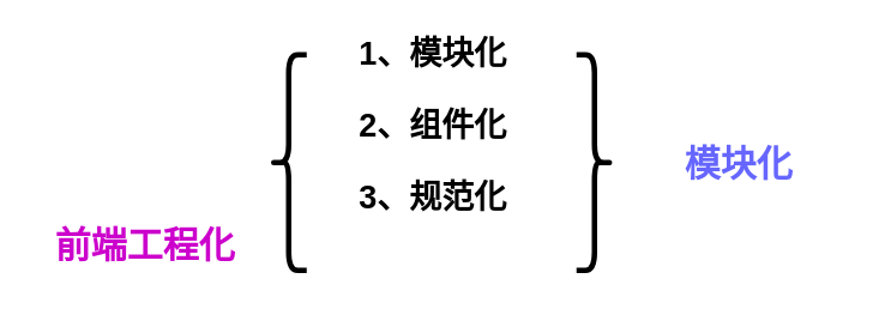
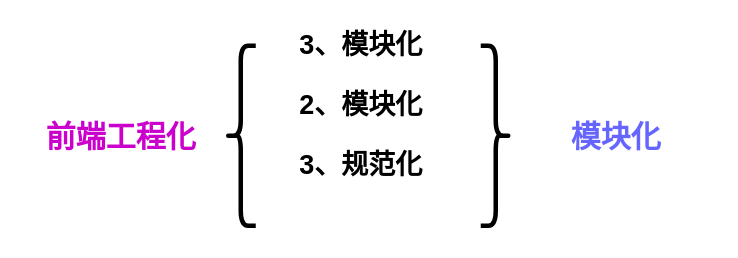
- <mxCell id="4" value="&lt;b&gt;&lt;font style=&quot;font-size: 18px&quot;&gt;1、模块化&lt;/font&gt;&lt;/b&gt;" style="text;html=1;align=center;verticalAlign=middle;resizable=0;points=[];autosize=1;strokeColor=none;" vertex="1" parent="1"><mxGeometry x="190" y="20" width="100" height="20" as="geometry" /></mxCell>
+ <mxCell id="4" value="&lt;b&gt;&lt;font style=&quot;font-size: 18px&quot;&gt;3、模块化&lt;/font&gt;&lt;/b&gt;" style="text;html=1;align=center;verticalAlign=middle;resizable=0;points=[];autosize=1;strokeColor=none;" vertex="1" parent="1"><mxGeometry x="190" y="20" width="100" height="20" as="geometry" /></mxCell>
- <mxCell id="5" value="&lt;b&gt;&lt;font style=&quot;font-size: 18px&quot;&gt;2、组件化&lt;/font&gt;&lt;/b&gt;" style="text;html=1;align=center;verticalAlign=middle;resizable=0;points=[];autosize=1;strokeColor=none;" vertex="1" parent="1"><mxGeometry x="190" y="60" width="100" height="20" as="geometry" /></mxCell>
+ <mxCell id="5" value="&lt;b&gt;&lt;font style=&quot;font-size: 18px&quot;&gt;2、模块化&lt;/font&gt;&lt;/b&gt;" style="text;html=1;align=center;verticalAlign=middle;resizable=0;points=[];autosize=1;strokeColor=none;" vertex="1" parent="1"><mxGeometry x="190" y="60" width="100" height="20" as="geometry" /></mxCell>
- <mxCell id="3" value="&lt;b&gt;&lt;font style=&quot;font-size: 20px&quot;&gt;前端工程化&lt;/font&gt;&lt;/b&gt;" style="text;html=1;align=center;verticalAlign=middle;resizable=0;points=[];autosize=1;strokeColor=none;fontColor=#CC00CC;" vertex="1" parent="1"><mxGeometry x="20" y="125" width="120" height="20" as="geometry" /></mxCell>
+ <mxCell id="3" value="&lt;b&gt;&lt;font style=&quot;font-size: 20px&quot;&gt;前端工程化&lt;/font&gt;&lt;/b&gt;" style="text;html=1;align=center;verticalAlign=middle;resizable=0;points=[];autosize=1;strokeColor=none;fontColor=#CC00CC;" vertex="1" parent="1"><mxGeometry x="20" y="80" width="120" height="20" as="geometry" /></mxCell>
